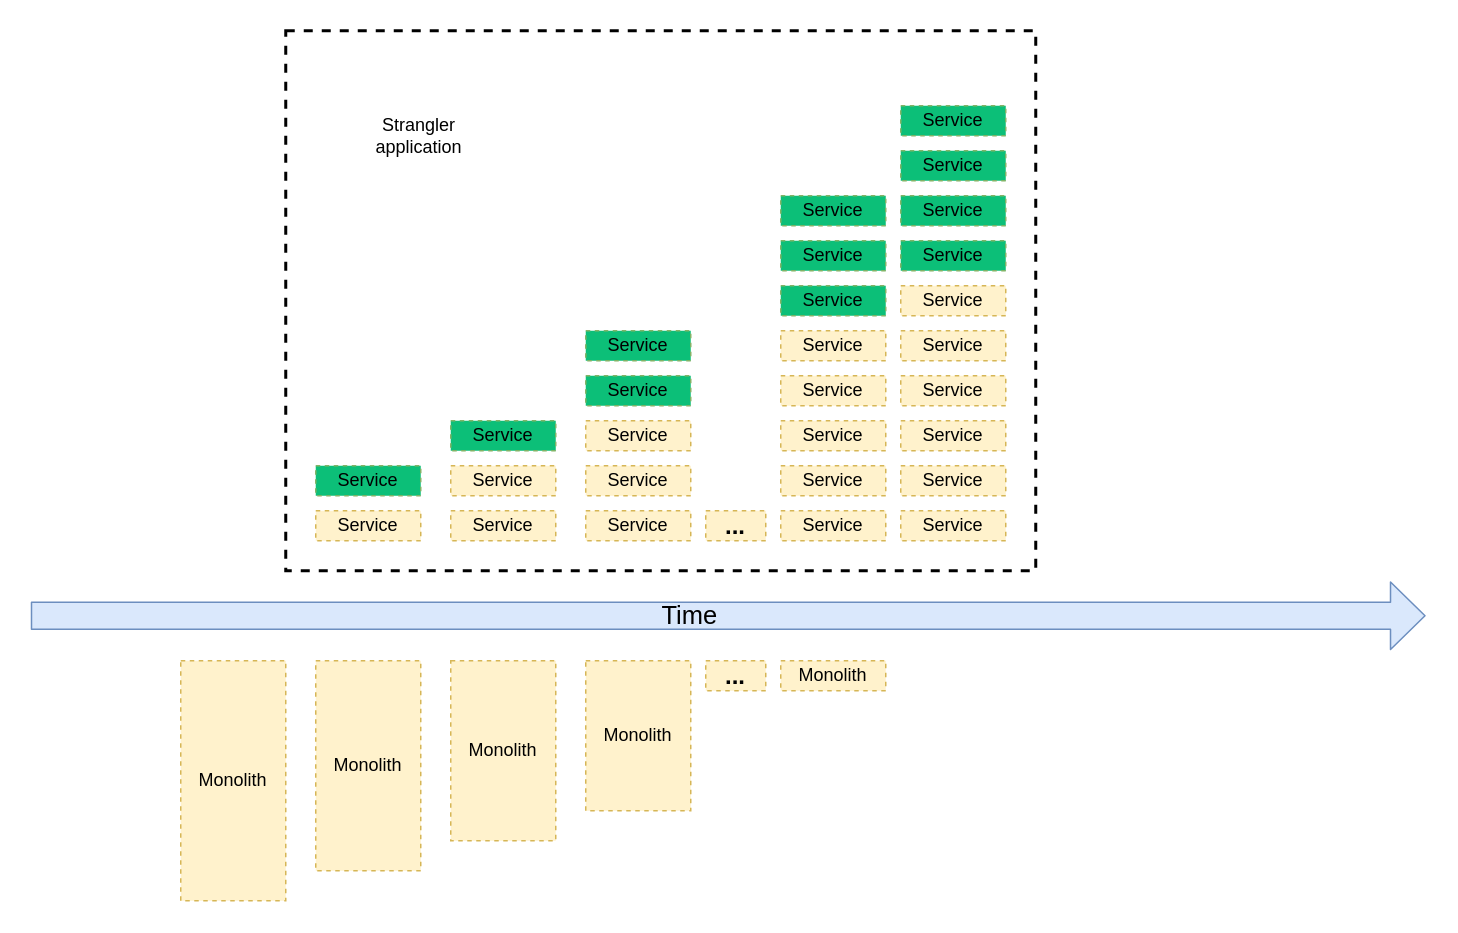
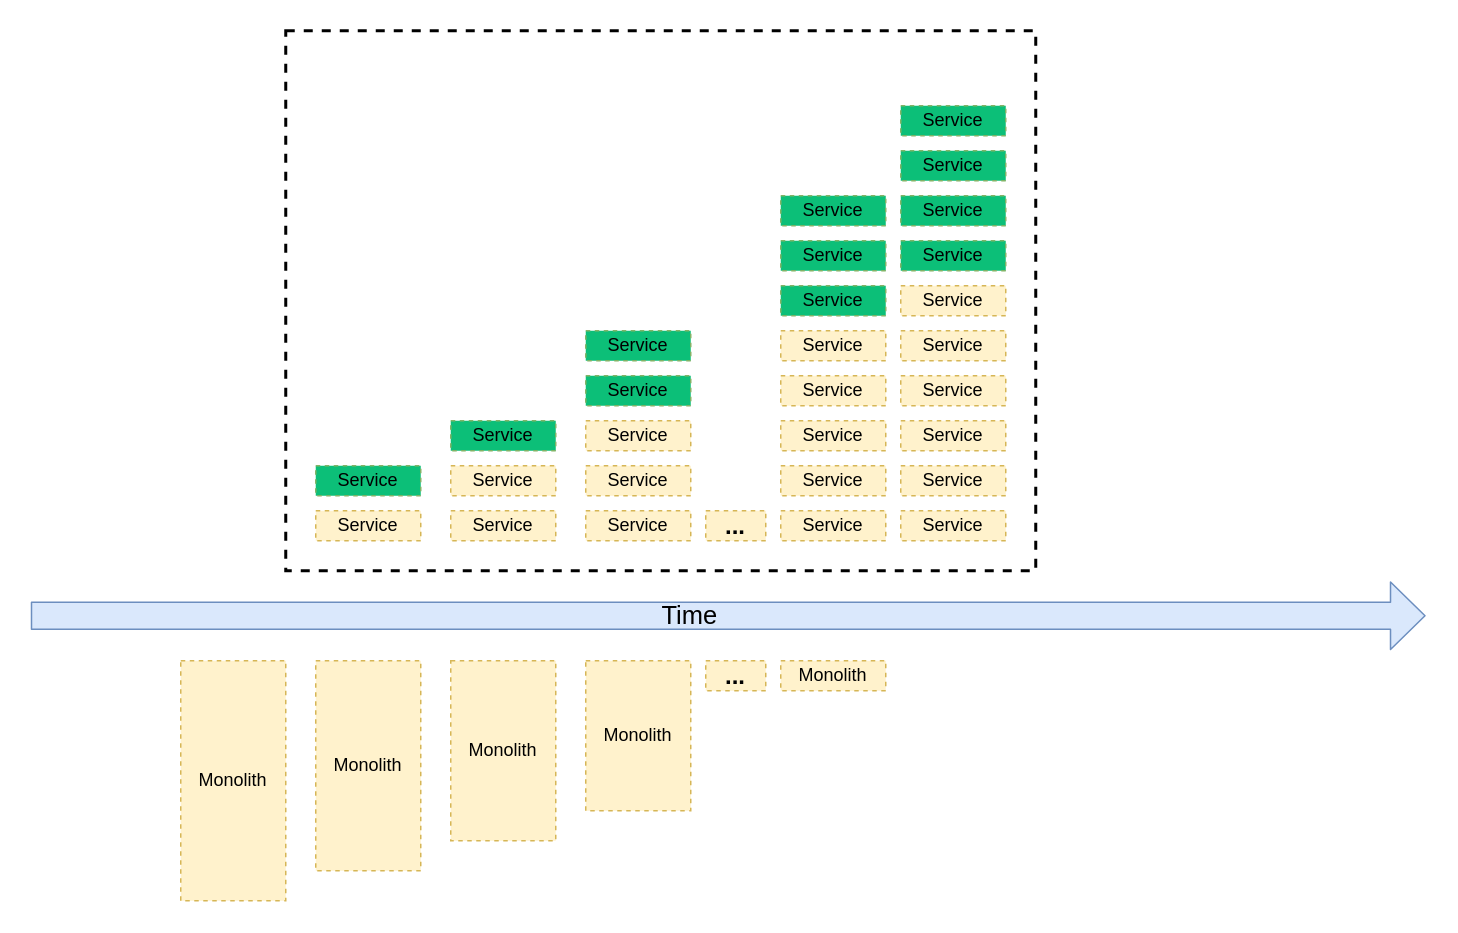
- <mxCell id="39" value="Strangler application" style="text;html=1;strokeColor=none;fillColor=none;align=center;verticalAlign=middle;whiteSpace=wrap;rounded=0;dashed=1;spacing=12;" vertex="1" parent="1"><mxGeometry x="219" y="80" width="120" height="20" as="geometry" /></mxCell>
